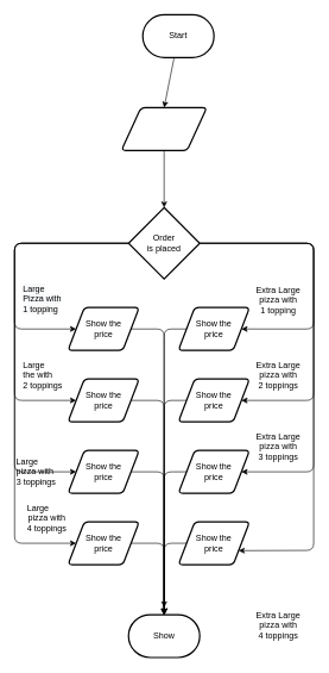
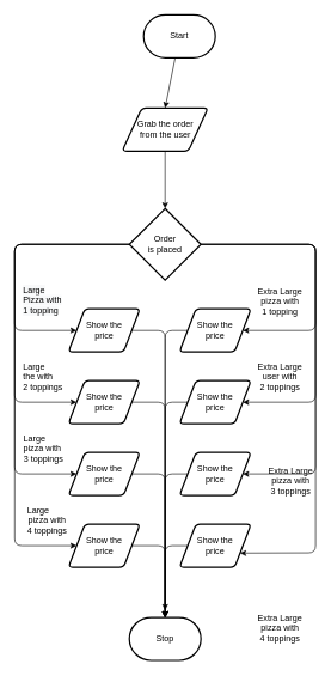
+ <mxCell id="6" value="Grab the order &lt;br&gt;from the user" style="text;html=1;align=center;verticalAlign=middle;resizable=0;points=[];autosize=1;strokeColor=none;fillColor=none;" vertex="1" parent="1"><mxGeometry x="185" y="165" width="90" height="30" as="geometry" /></mxCell>
- <mxCell id="37" value="&lt;span style=&quot;font-family: &amp;#34;helvetica&amp;#34;&quot;&gt;Extra Large&lt;br&gt;pizza&amp;nbsp;&lt;/span&gt;&lt;span style=&quot;font-family: &amp;#34;helvetica&amp;#34;&quot;&gt;with&lt;br&gt;&lt;/span&gt;&lt;span style=&quot;font-family: &amp;#34;helvetica&amp;#34;&quot;&gt;2 toppings&lt;/span&gt;" style="text;html=1;align=center;verticalAlign=middle;resizable=0;points=[];autosize=1;strokeColor=none;fillColor=none;" vertex="1" parent="1"><mxGeometry x="350" y="500" width="80" height="50" as="geometry" /></mxCell>
+ <mxCell id="37" value="&lt;span style=&quot;font-family: &amp;#34;helvetica&amp;#34;&quot;&gt;Extra Large&lt;br&gt;user&amp;nbsp;&lt;/span&gt;&lt;span style=&quot;font-family: &amp;#34;helvetica&amp;#34;&quot;&gt;with&lt;br&gt;&lt;/span&gt;&lt;span style=&quot;font-family: &amp;#34;helvetica&amp;#34;&quot;&gt;2 toppings&lt;/span&gt;" style="text;html=1;align=center;verticalAlign=middle;resizable=0;points=[];autosize=1;strokeColor=none;fillColor=none;" vertex="1" parent="1"><mxGeometry x="350" y="500" width="80" height="50" as="geometry" /></mxCell>
- <mxCell id="38" value="&lt;span style=&quot;font-family: &amp;#34;helvetica&amp;#34;&quot;&gt;Extra Large&lt;br&gt;pizza&amp;nbsp;&lt;/span&gt;&lt;span style=&quot;font-family: &amp;#34;helvetica&amp;#34;&quot;&gt;with&lt;br&gt;3&amp;nbsp;&lt;/span&gt;&lt;span style=&quot;font-family: &amp;#34;helvetica&amp;#34;&quot;&gt;toppings&lt;/span&gt;" style="text;html=1;align=center;verticalAlign=middle;resizable=0;points=[];autosize=1;strokeColor=none;fillColor=none;" vertex="1" parent="1"><mxGeometry x="350" y="600" width="80" height="50" as="geometry" /></mxCell>
+ <mxCell id="38" value="&lt;span style=&quot;font-family: &amp;#34;helvetica&amp;#34;&quot;&gt;Extra Large&lt;br&gt;pizza&amp;nbsp;&lt;/span&gt;&lt;span style=&quot;font-family: &amp;#34;helvetica&amp;#34;&quot;&gt;with&lt;br&gt;3&amp;nbsp;&lt;/span&gt;&lt;span style=&quot;font-family: &amp;#34;helvetica&amp;#34;&quot;&gt;toppings&lt;/span&gt;" style="text;html=1;align=center;verticalAlign=middle;resizable=0;points=[];autosize=1;strokeColor=none;fillColor=none;" vertex="1" parent="1"><mxGeometry x="365" y="645" width="80" height="50" as="geometry" /></mxCell>
- <mxCell id="34" value="&lt;div style=&quot;text-align: left&quot;&gt;&lt;span&gt;Large&amp;nbsp;&lt;/span&gt;&lt;/div&gt;&lt;div style=&quot;text-align: left&quot;&gt;&lt;span&gt;pizza with&amp;nbsp;&lt;/span&gt;&lt;/div&gt;3 toppings" style="text;html=1;align=center;verticalAlign=middle;resizable=0;points=[];autosize=1;strokeColor=none;fillColor=none;" vertex="1" parent="1"><mxGeometry x="15" y="635" width="70" height="50" as="geometry" /></mxCell>
+ <mxCell id="34" value="&lt;div style=&quot;text-align: left&quot;&gt;&lt;span&gt;Large&amp;nbsp;&lt;/span&gt;&lt;/div&gt;&lt;div style=&quot;text-align: left&quot;&gt;&lt;span&gt;pizza with&amp;nbsp;&lt;/span&gt;&lt;/div&gt;3 toppings" style="text;html=1;align=center;verticalAlign=middle;resizable=0;points=[];autosize=1;strokeColor=none;fillColor=none;" vertex="1" parent="1"><mxGeometry x="25" y="600" width="70" height="50" as="geometry" /></mxCell>
- <mxCell id="40" value="Show" style="strokeWidth=2;html=1;shape=mxgraph.flowchart.terminator;whiteSpace=wrap;" vertex="1" parent="1"><mxGeometry x="180" y="860" width="100" height="60" as="geometry" /></mxCell>
+ <mxCell id="40" value="Stop" style="strokeWidth=2;html=1;shape=mxgraph.flowchart.terminator;whiteSpace=wrap;" vertex="1" parent="1"><mxGeometry x="180" y="860" width="100" height="60" as="geometry" /></mxCell>
